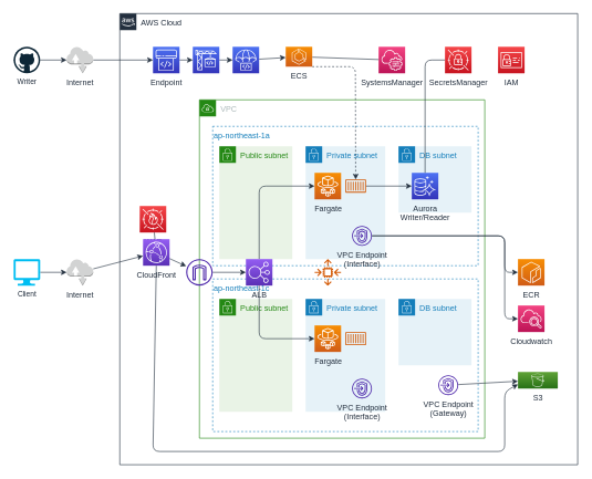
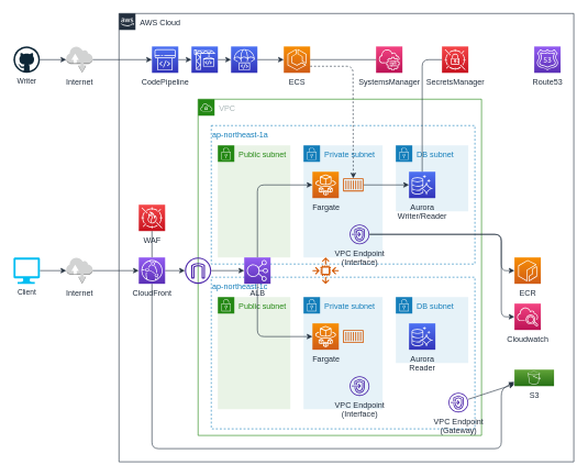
- <mxCell id="41" value="ECS" style="sketch=0;points=[[0,0,0],[0.25,0,0],[0.5,0,0],[0.75,0,0],[1,0,0],[0,1,0],[0.25,1,0],[0.5,1,0],[0.75,1,0],[1,1,0],[0,0.25,0],[0,0.5,0],[0,0.75,0],[1,0.25,0],[1,0.5,0],[1,0.75,0]];outlineConnect=0;fontColor=#232F3E;gradientColor=#F78E04;gradientDirection=north;fillColor=#D05C17;strokeColor=#ffffff;dashed=0;verticalLabelPosition=bottom;verticalAlign=top;align=center;html=1;fontSize=12;fontStyle=0;aspect=fixed;shape=mxgraph.aws4.resourceIcon;resIcon=mxgraph.aws4.ecs;fontFamily=Helvetica;" vertex="1" parent="2"><mxGeometry x="250" y="50" width="40" height="30" as="geometry" /></mxCell>
+ <mxCell id="41" value="ECS" style="sketch=0;points=[[0,0,0],[0.25,0,0],[0.5,0,0],[0.75,0,0],[1,0,0],[0,1,0],[0.25,1,0],[0.5,1,0],[0.75,1,0],[1,1,0],[0,0.25,0],[0,0.5,0],[0,0.75,0],[1,0.25,0],[1,0.5,0],[1,0.75,0]];outlineConnect=0;fontColor=#232F3E;gradientColor=#F78E04;gradientDirection=north;fillColor=#D05C17;strokeColor=#ffffff;dashed=0;verticalLabelPosition=bottom;verticalAlign=top;align=center;html=1;fontSize=12;fontStyle=0;aspect=fixed;shape=mxgraph.aws4.resourceIcon;resIcon=mxgraph.aws4.ecs;fontFamily=Helvetica;" vertex="1" parent="2"><mxGeometry x="250" y="50" width="40" height="40" as="geometry" /></mxCell>
- <mxCell id="36" value="IAM" style="sketch=0;points=[[0,0,0],[0.25,0,0],[0.5,0,0],[0.75,0,0],[1,0,0],[0,1,0],[0.25,1,0],[0.5,1,0],[0.75,1,0],[1,1,0],[0,0.25,0],[0,0.5,0],[0,0.75,0],[1,0.25,0],[1,0.5,0],[1,0.75,0]];outlineConnect=0;fontColor=#232F3E;gradientColor=#F54749;gradientDirection=north;fillColor=#C7131F;strokeColor=#ffffff;dashed=0;verticalLabelPosition=bottom;verticalAlign=top;align=center;html=1;fontSize=12;fontStyle=0;aspect=fixed;shape=mxgraph.aws4.resourceIcon;resIcon=mxgraph.aws4.identity_and_access_management;fontFamily=Helvetica;" vertex="1" parent="2"><mxGeometry x="570" y="50" width="40" height="40" as="geometry" /></mxCell>
+ <mxCell id="49" value="Route53" style="sketch=0;points=[[0,0,0],[0.25,0,0],[0.5,0,0],[0.75,0,0],[1,0,0],[0,1,0],[0.25,1,0],[0.5,1,0],[0.75,1,0],[1,1,0],[0,0.25,0],[0,0.5,0],[0,0.75,0],[1,0.25,0],[1,0.5,0],[1,0.75,0]];outlineConnect=0;fontColor=#232F3E;gradientColor=#945DF2;gradientDirection=north;fillColor=#5A30B5;strokeColor=#ffffff;dashed=0;verticalLabelPosition=bottom;verticalAlign=top;align=center;html=1;fontSize=12;fontStyle=0;aspect=fixed;shape=mxgraph.aws4.resourceIcon;resIcon=mxgraph.aws4.route_53;fontFamily=Helvetica;" vertex="1" parent="2"><mxGeometry x="630" y="50" width="40" height="40" as="geometry" /></mxCell>
- <mxCell id="43" value="Endpoint" style="sketch=0;points=[[0,0,0],[0.25,0,0],[0.5,0,0],[0.75,0,0],[1,0,0],[0,1,0],[0.25,1,0],[0.5,1,0],[0.75,1,0],[1,1,0],[0,0.25,0],[0,0.5,0],[0,0.75,0],[1,0.25,0],[1,0.5,0],[1,0.75,0]];outlineConnect=0;fontColor=#232F3E;gradientColor=#4D72F3;gradientDirection=north;fillColor=#3334B9;strokeColor=#ffffff;dashed=0;verticalLabelPosition=bottom;verticalAlign=top;align=center;html=1;fontSize=12;fontStyle=0;aspect=fixed;shape=mxgraph.aws4.resourceIcon;resIcon=mxgraph.aws4.codepipeline;fontFamily=Helvetica;" vertex="1" parent="2"><mxGeometry x="50" y="50" width="40" height="40" as="geometry" /></mxCell>
+ <mxCell id="43" value="CodePipeline" style="sketch=0;points=[[0,0,0],[0.25,0,0],[0.5,0,0],[0.75,0,0],[1,0,0],[0,1,0],[0.25,1,0],[0.5,1,0],[0.75,1,0],[1,1,0],[0,0.25,0],[0,0.5,0],[0,0.75,0],[1,0.25,0],[1,0.5,0],[1,0.75,0]];outlineConnect=0;fontColor=#232F3E;gradientColor=#4D72F3;gradientDirection=north;fillColor=#3334B9;strokeColor=#ffffff;dashed=0;verticalLabelPosition=bottom;verticalAlign=top;align=center;html=1;fontSize=12;fontStyle=0;aspect=fixed;shape=mxgraph.aws4.resourceIcon;resIcon=mxgraph.aws4.codepipeline;fontFamily=Helvetica;" vertex="1" parent="2"><mxGeometry x="50" y="50" width="40" height="40" as="geometry" /></mxCell>
- <mxCell id="52" value="CloudFront" style="sketch=0;points=[[0,0,0],[0.25,0,0],[0.5,0,0],[0.75,0,0],[1,0,0],[0,1,0],[0.25,1,0],[0.5,1,0],[0.75,1,0],[1,1,0],[0,0.25,0],[0,0.5,0],[0,0.75,0],[1,0.25,0],[1,0.5,0],[1,0.75,0]];outlineConnect=0;fontColor=#232F3E;gradientColor=#945DF2;gradientDirection=north;fillColor=#5A30B5;strokeColor=#ffffff;dashed=0;verticalLabelPosition=bottom;verticalAlign=top;align=center;html=1;fontSize=12;fontStyle=0;aspect=fixed;shape=mxgraph.aws4.resourceIcon;resIcon=mxgraph.aws4.cloudfront;fontFamily=Helvetica;" vertex="1" parent="2"><mxGeometry x="35" y="340" width="40" height="40" as="geometry" /></mxCell>
+ <mxCell id="52" value="CloudFront" style="sketch=0;points=[[0,0,0],[0.25,0,0],[0.5,0,0],[0.75,0,0],[1,0,0],[0,1,0],[0.25,1,0],[0.5,1,0],[0.75,1,0],[1,1,0],[0,0.25,0],[0,0.5,0],[0,0.75,0],[1,0.25,0],[1,0.5,0],[1,0.75,0]];outlineConnect=0;fontColor=#232F3E;gradientColor=#945DF2;gradientDirection=north;fillColor=#5A30B5;strokeColor=#ffffff;dashed=0;verticalLabelPosition=bottom;verticalAlign=top;align=center;html=1;fontSize=12;fontStyle=0;aspect=fixed;shape=mxgraph.aws4.resourceIcon;resIcon=mxgraph.aws4.cloudfront;fontFamily=Helvetica;" vertex="1" parent="2"><mxGeometry x="30" y="370" width="40" height="40" as="geometry" /></mxCell>
+ <mxCell id="21" value="Aurora&lt;br&gt;Reader" style="sketch=0;points=[[0,0,0],[0.25,0,0],[0.5,0,0],[0.75,0,0],[1,0,0],[0,1,0],[0.25,1,0],[0.5,1,0],[0.75,1,0],[1,1,0],[0,0.25,0],[0,0.5,0],[0,0.75,0],[1,0.25,0],[1,0.5,0],[1,0.75,0]];outlineConnect=0;fontColor=#232F3E;gradientColor=#4D72F3;gradientDirection=north;fillColor=#3334B9;strokeColor=#ffffff;dashed=0;verticalLabelPosition=bottom;verticalAlign=top;align=center;html=1;fontSize=12;fontStyle=0;aspect=fixed;shape=mxgraph.aws4.resourceIcon;resIcon=mxgraph.aws4.aurora;" vertex="1" parent="20"><mxGeometry x="20" y="40" width="40" height="40" as="geometry" /></mxCell>
- <mxCell id="27" value="VPC Endpoint&lt;br&gt;(Gateway)" style="sketch=0;outlineConnect=0;fontColor=#232F3E;gradientColor=none;fillColor=#4D27AA;strokeColor=none;dashed=0;verticalLabelPosition=bottom;verticalAlign=top;align=center;html=1;fontSize=12;fontStyle=0;aspect=fixed;pointerEvents=1;shape=mxgraph.aws4.endpoints;" vertex="1" parent="3"><mxGeometry x="360" y="415" width="30" height="30" as="geometry" /></mxCell>
+ <mxCell id="27" value="VPC Endpoint&lt;br&gt;(Gateway)" style="sketch=0;outlineConnect=0;fontColor=#232F3E;gradientColor=none;fillColor=#4D27AA;strokeColor=none;dashed=0;verticalLabelPosition=bottom;verticalAlign=top;align=center;html=1;fontSize=12;fontStyle=0;aspect=fixed;pointerEvents=1;shape=mxgraph.aws4.endpoints;" vertex="1" parent="3"><mxGeometry x="380" y="445" width="30" height="30" as="geometry" /></mxCell>
